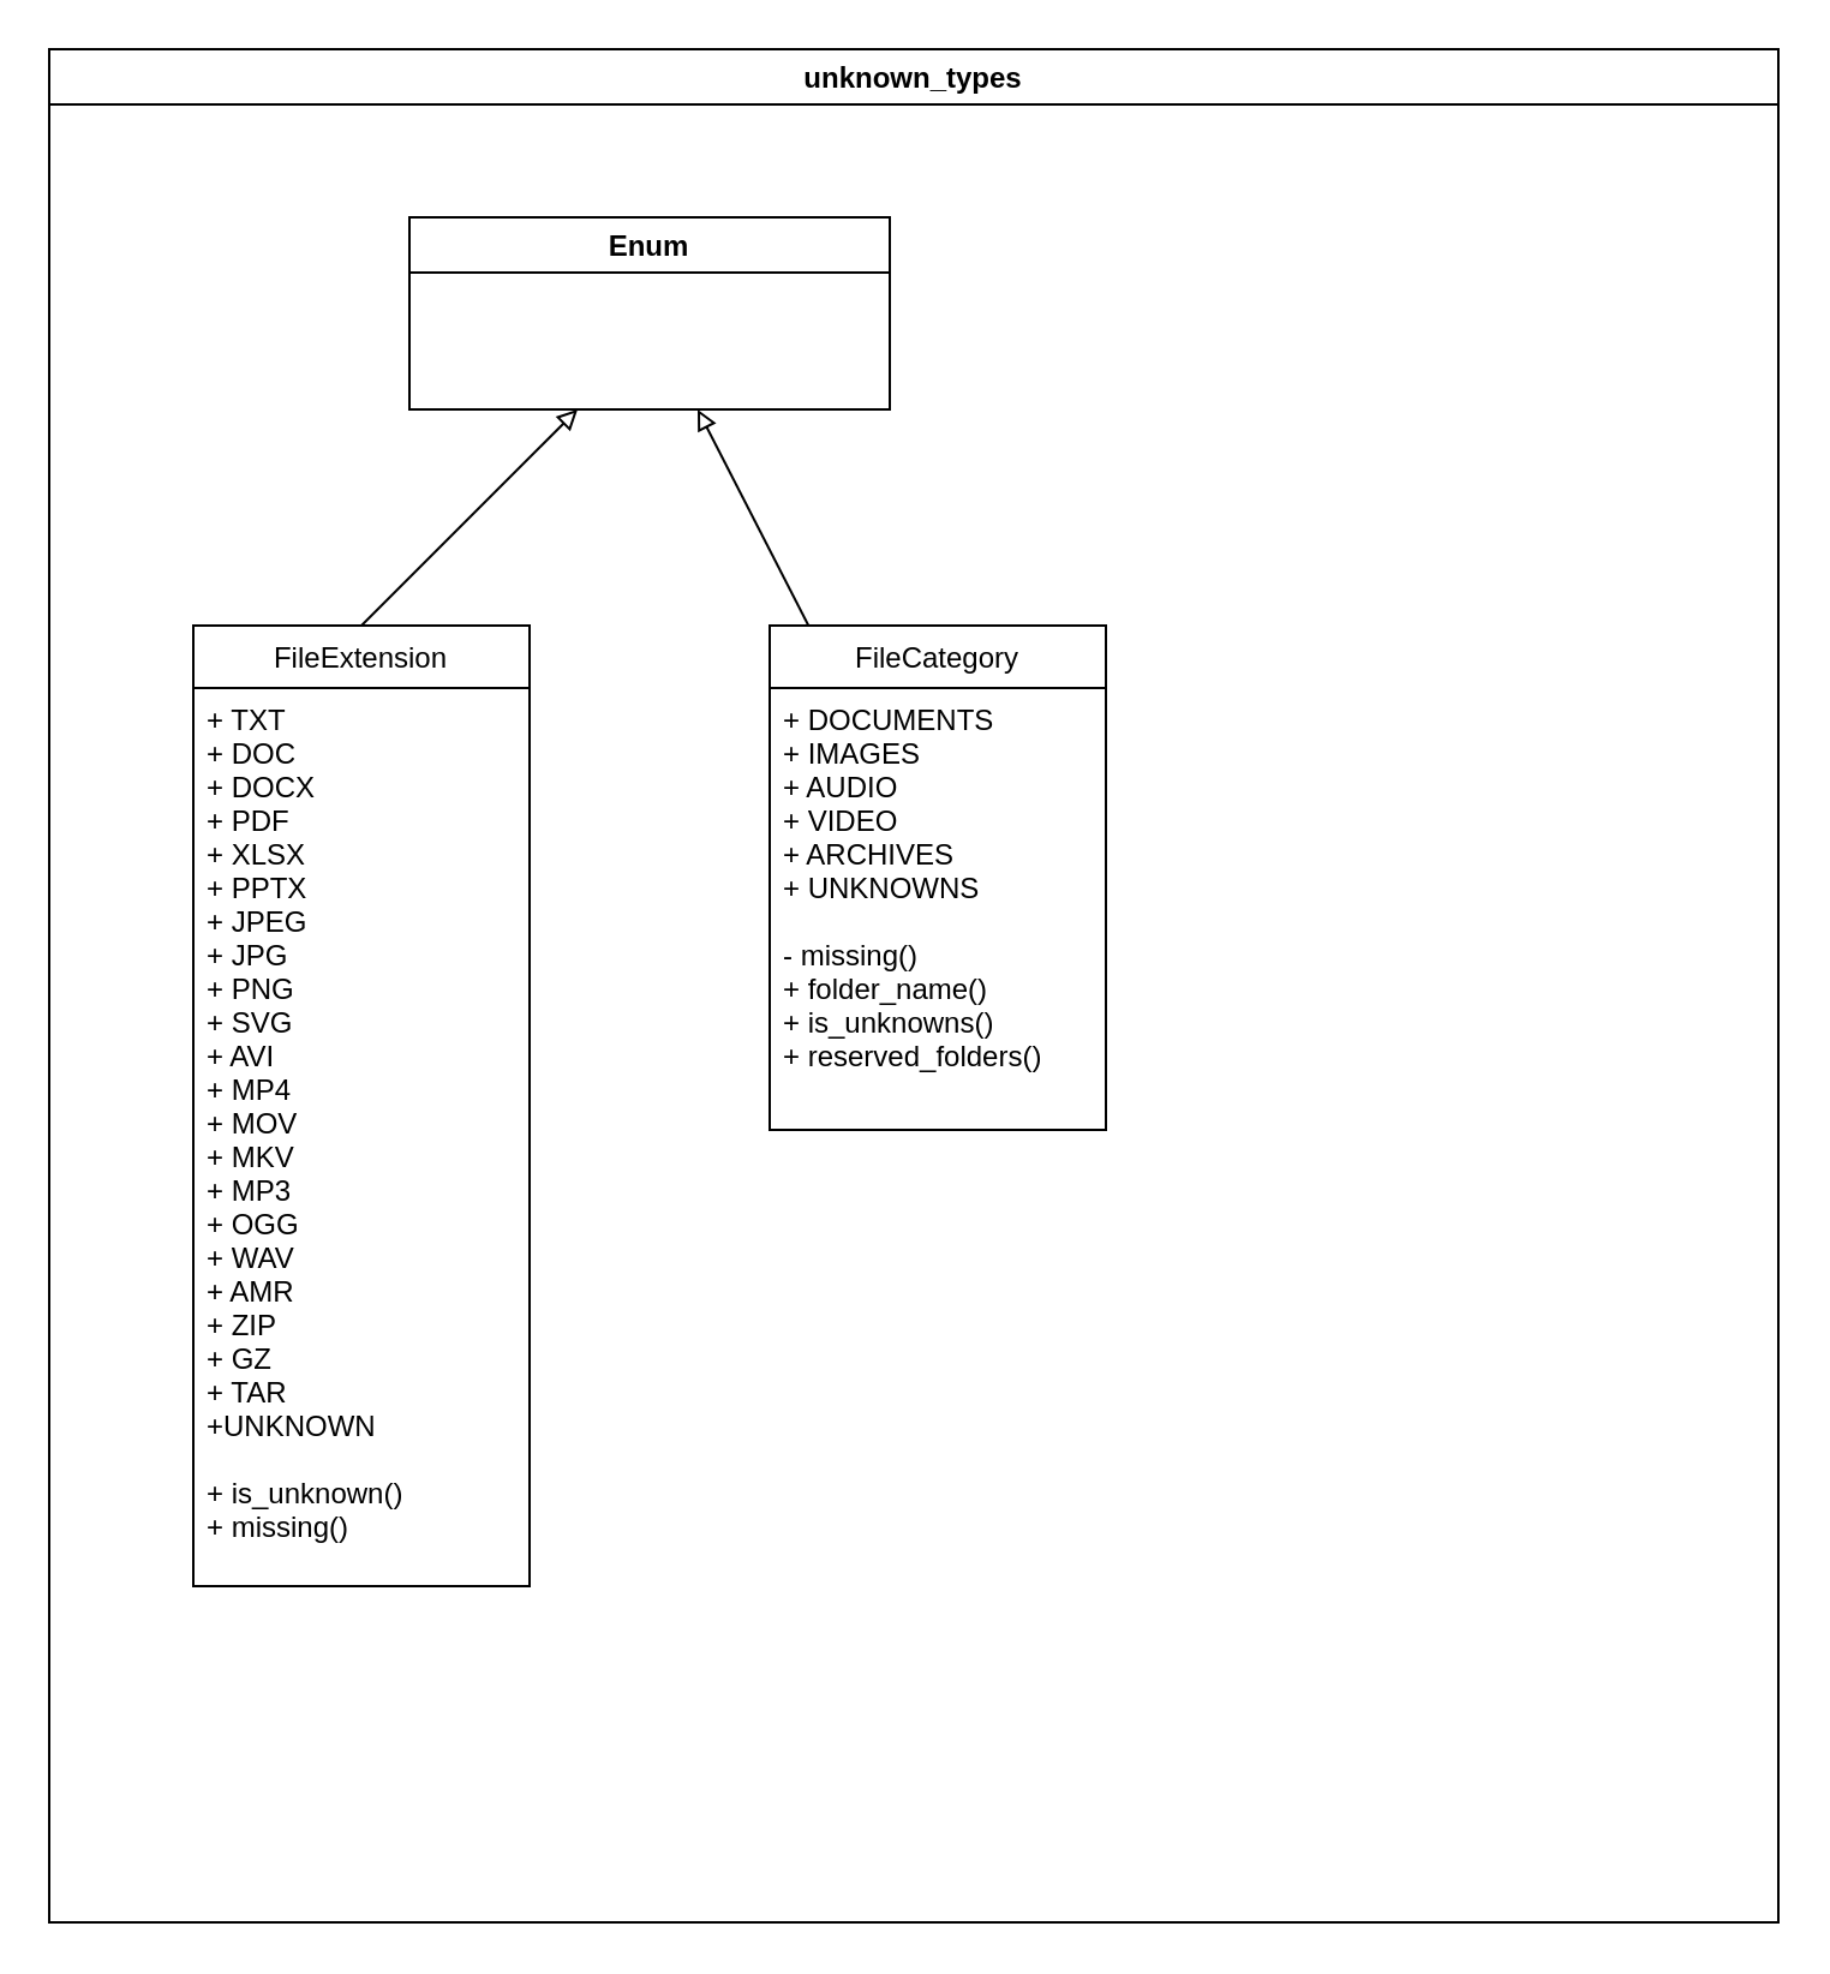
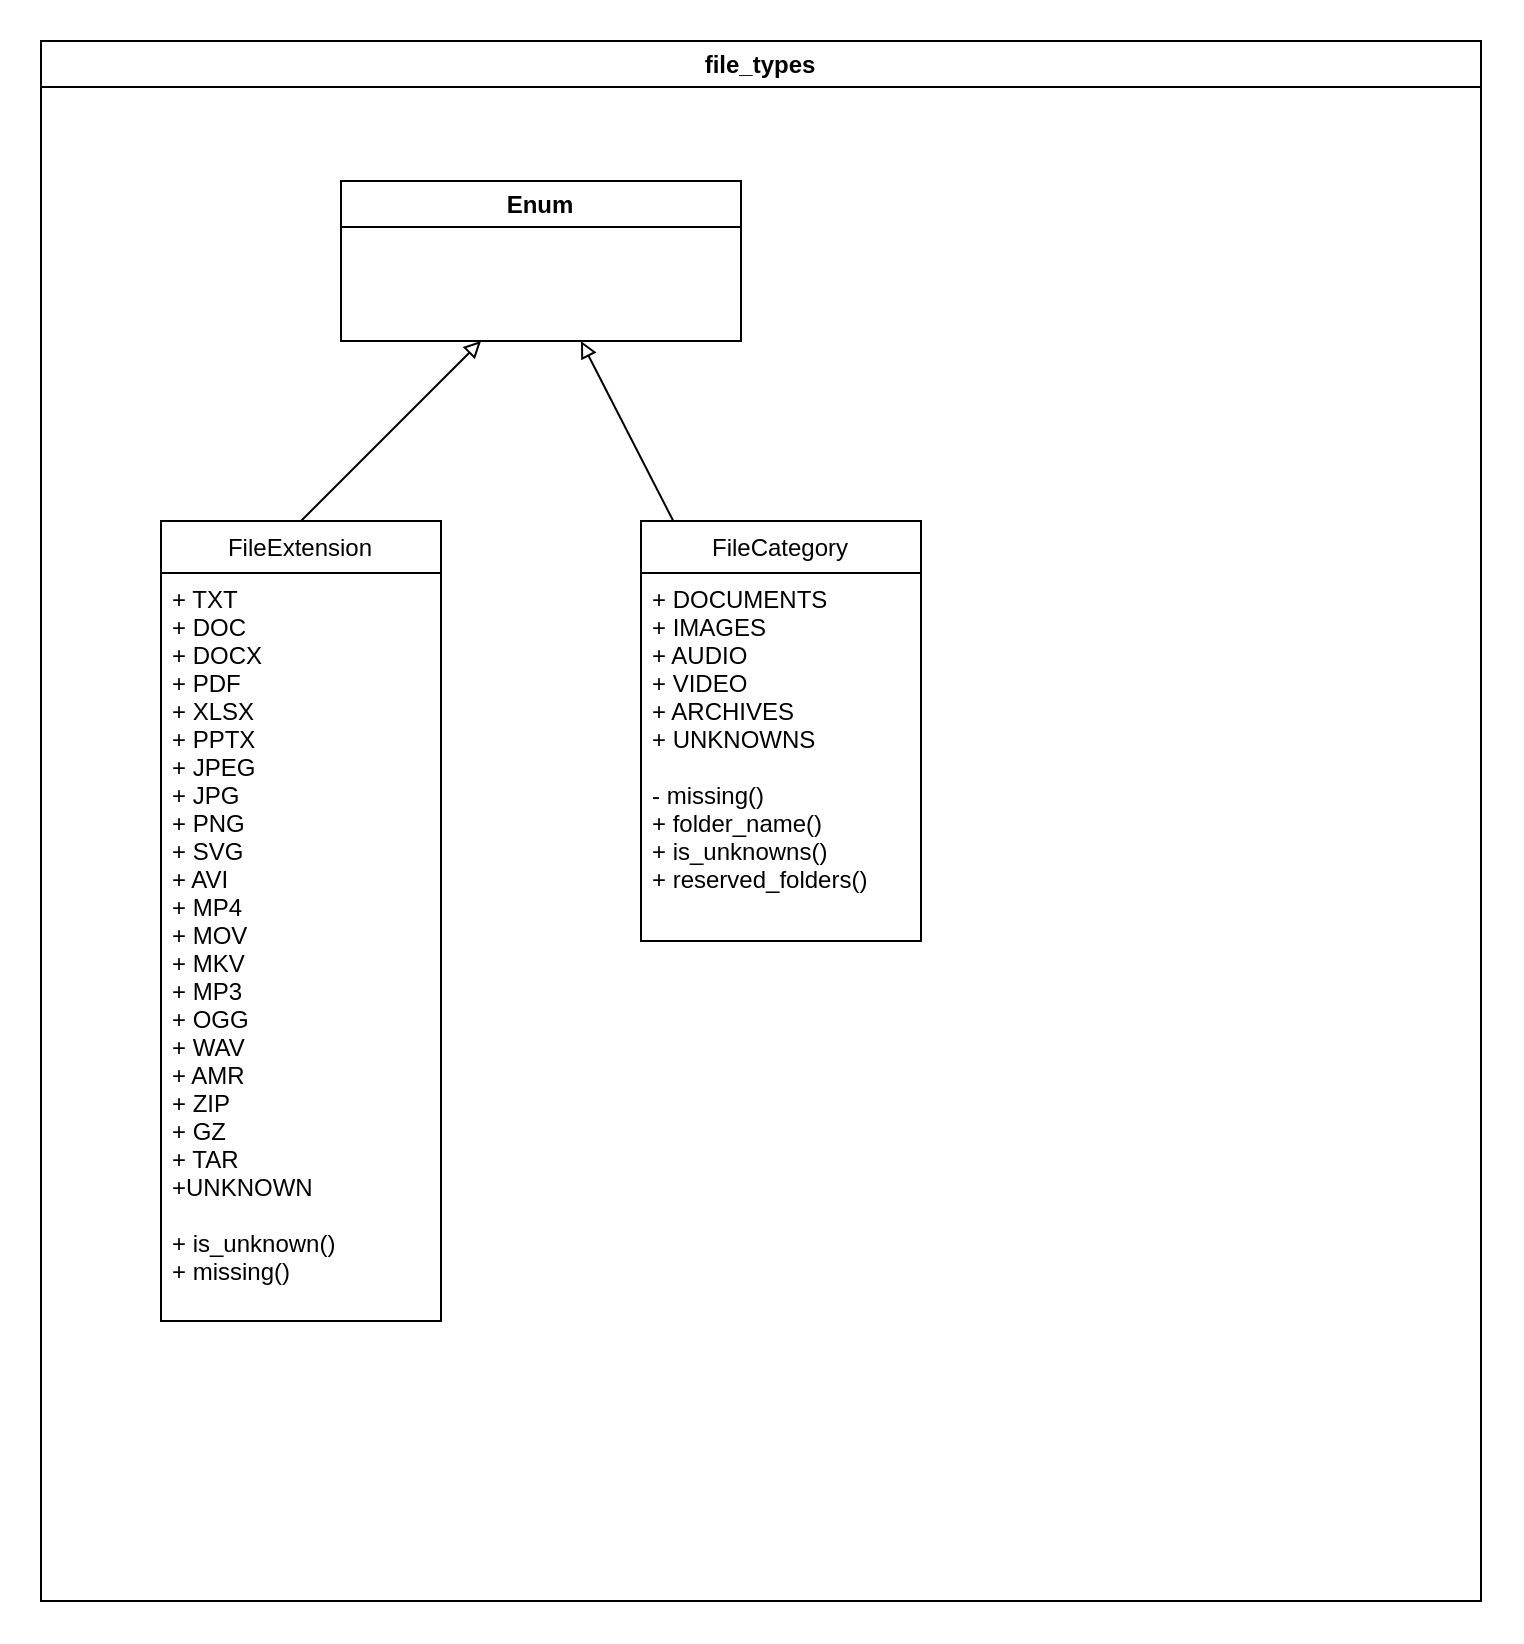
- <mxCell id="9" value="unknown_types" style="swimlane;" vertex="1" parent="1"><mxGeometry x="20" y="20" width="720" height="780" as="geometry" /></mxCell>
+ <mxCell id="9" value="file_types" style="swimlane;" vertex="1" parent="1"><mxGeometry x="20" y="20" width="720" height="780" as="geometry" /></mxCell>
